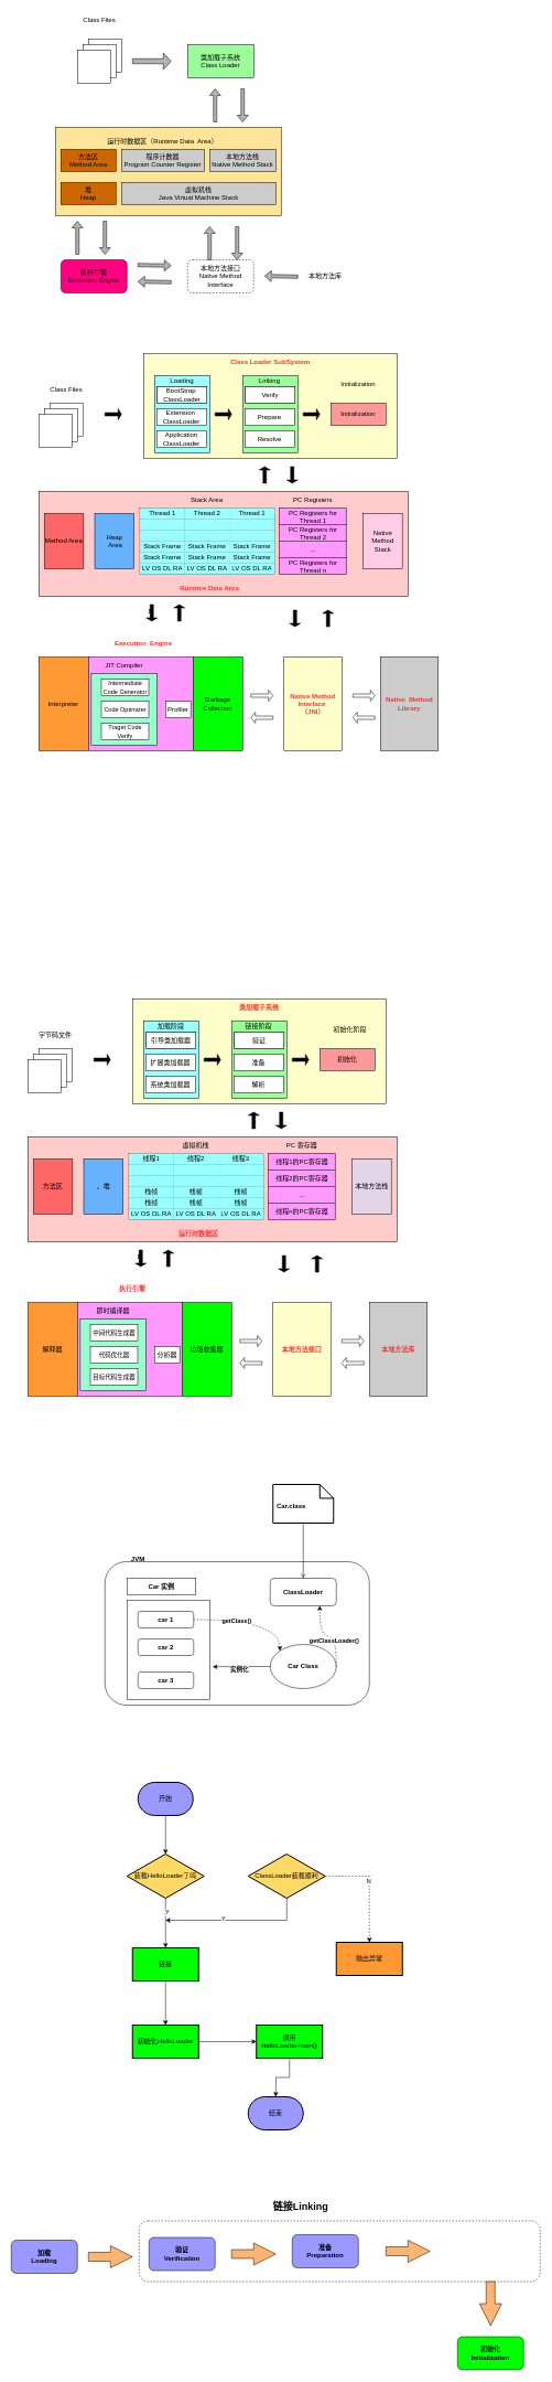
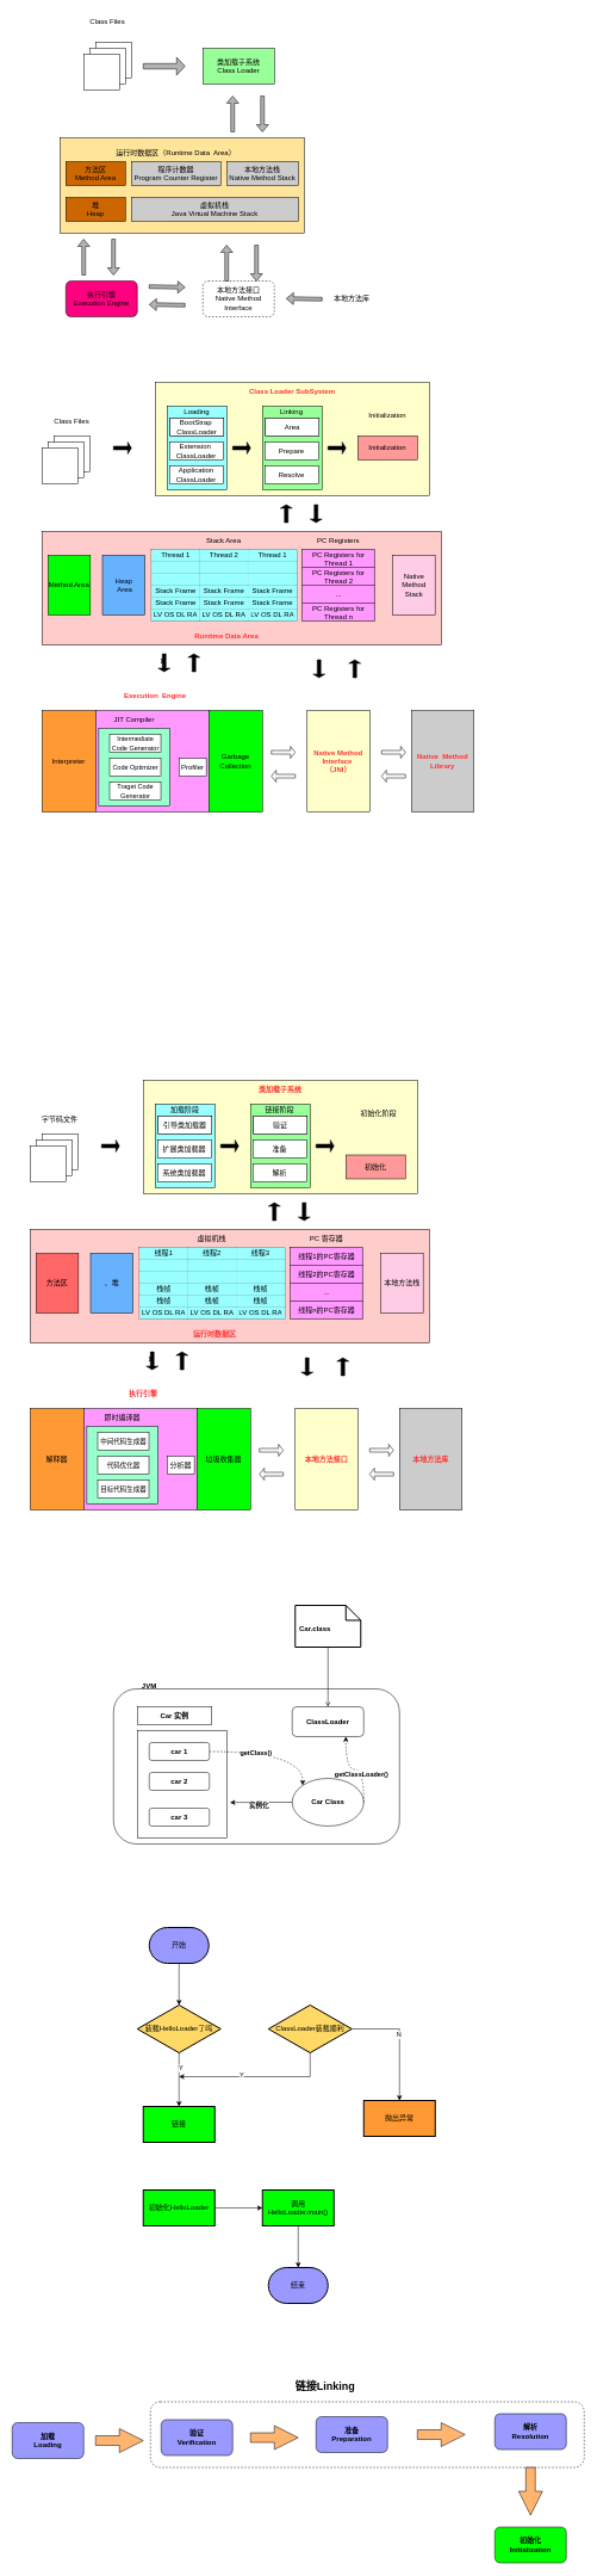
- <mxCell id="45" value="Verify" style="rounded=0;whiteSpace=wrap;html=1;" parent="43" vertex="1"><mxGeometry x="5" y="20" width="90" height="30" as="geometry" /></mxCell>
+ <mxCell id="45" value="Area" style="rounded=0;whiteSpace=wrap;html=1;" parent="43" vertex="1"><mxGeometry x="5" y="20" width="90" height="30" as="geometry" /></mxCell>
- <mxCell id="63" value="Method Area" style="rounded=0;whiteSpace=wrap;html=1;fillColor=#FF6666;" parent="61" vertex="1"><mxGeometry x="10.152" y="40" width="71.061" height="100" as="geometry" /></mxCell>
+ <mxCell id="63" value="Method Area" style="rounded=0;whiteSpace=wrap;html=1;fillColor=#00ff00;" parent="61" vertex="1"><mxGeometry x="10.152" y="40" width="71.061" height="100" as="geometry" /></mxCell>
- <mxCell id="119" value="&lt;font style=&quot;font-size: 11px;&quot;&gt;Traget Code Verify&lt;/font&gt;" style="rounded=0;whiteSpace=wrap;html=1;" parent="110" vertex="1"><mxGeometry x="113.5" y="120" width="86" height="30" as="geometry" /></mxCell>
+ <mxCell id="119" value="&lt;font style=&quot;font-size: 11px;&quot;&gt;Traget Code Generator&lt;/font&gt;" style="rounded=0;whiteSpace=wrap;html=1;" parent="110" vertex="1"><mxGeometry x="113.5" y="120" width="86" height="30" as="geometry" /></mxCell>
- <mxCell id="149" value="初始化" style="rounded=0;whiteSpace=wrap;html=1;fillColor=#FF9999;" vertex="1" parent="127"><mxGeometry x="530" y="90" width="100" height="40" as="geometry" /></mxCell>
+ <mxCell id="149" value="初始化" style="rounded=0;whiteSpace=wrap;html=1;fillColor=#FF9999;" vertex="1" parent="127"><mxGeometry x="530" y="125" width="100" height="40" as="geometry" /></mxCell>
- <mxCell id="193" value="本地方法栈" style="rounded=0;whiteSpace=wrap;html=1;fillColor=#e1d5e7;" vertex="1" parent="154"><mxGeometry x="588.788" y="40" width="71.061" height="100" as="geometry" /></mxCell>
+ <mxCell id="193" value="本地方法栈" style="rounded=0;whiteSpace=wrap;html=1;fillColor=#FFCCE6;" vertex="1" parent="154"><mxGeometry x="588.788" y="40" width="71.061" height="100" as="geometry" /></mxCell>
- <mxCell id="244" value="" style="edgeStyle=orthogonalEdgeStyle;rounded=0;orthogonalLoop=1;jettySize=auto;html=1;dashed=1;" edge="1" parent="1" source="246" target="254"><mxGeometry relative="1" as="geometry" /></mxCell>
+ <mxCell id="244" value="" style="edgeStyle=orthogonalEdgeStyle;rounded=0;orthogonalLoop=1;jettySize=auto;html=1;" edge="1" parent="1" source="246" target="254"><mxGeometry relative="1" as="geometry" /></mxCell>
- <mxCell id="247" value="" style="edgeStyle=orthogonalEdgeStyle;rounded=0;orthogonalLoop=1;jettySize=auto;html=1;" edge="1" parent="1" source="248" target="250"><mxGeometry relative="1" as="geometry" /></mxCell>
- <mxCell id="252" value="调用HelloLoader.main()" style="whiteSpace=wrap;html=1;strokeWidth=2;fillColor=#00FF00;" vertex="1" parent="1"><mxGeometry x="465" y="3670" width="120" height="60" as="geometry" /></mxCell>
+ <mxCell id="252" value="调用HelloLoader.main()" style="whiteSpace=wrap;html=1;strokeWidth=2;fillColor=#00FF00;" vertex="1" parent="1"><mxGeometry x="440" y="3670" width="120" height="60" as="geometry" /></mxCell>
+ <mxCell id="258" value="解析&lt;div&gt;Resolution&lt;/div&gt;" style="rounded=1;whiteSpace=wrap;html=1;fontStyle=1;strokeColor=#000000;fillColor=#9999FF;" vertex="1" parent="1"><mxGeometry x="830" y="4045" width="120" height="60" as="geometry" /></mxCell>
